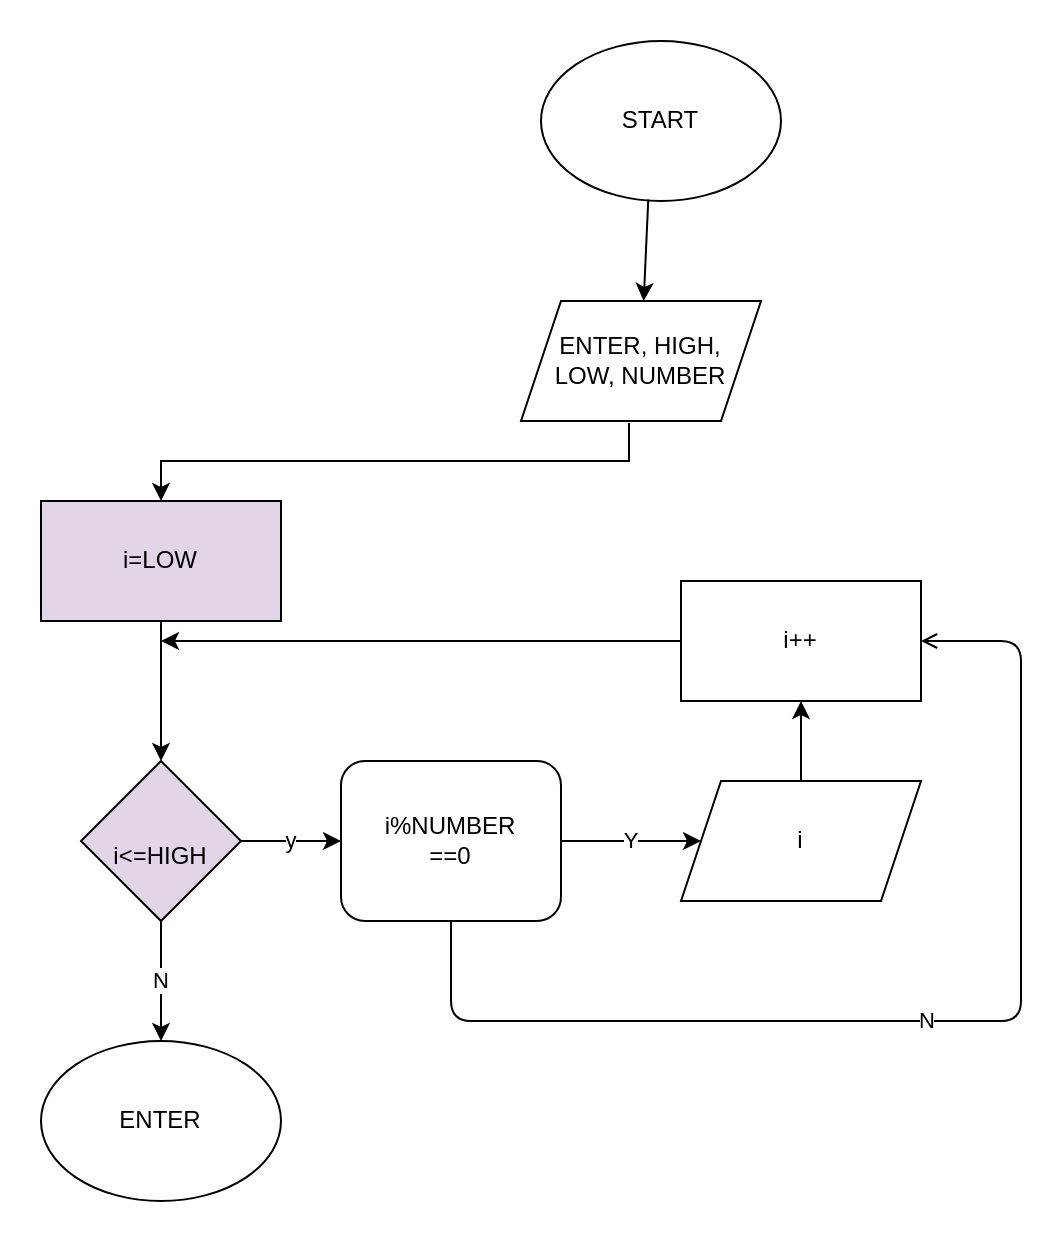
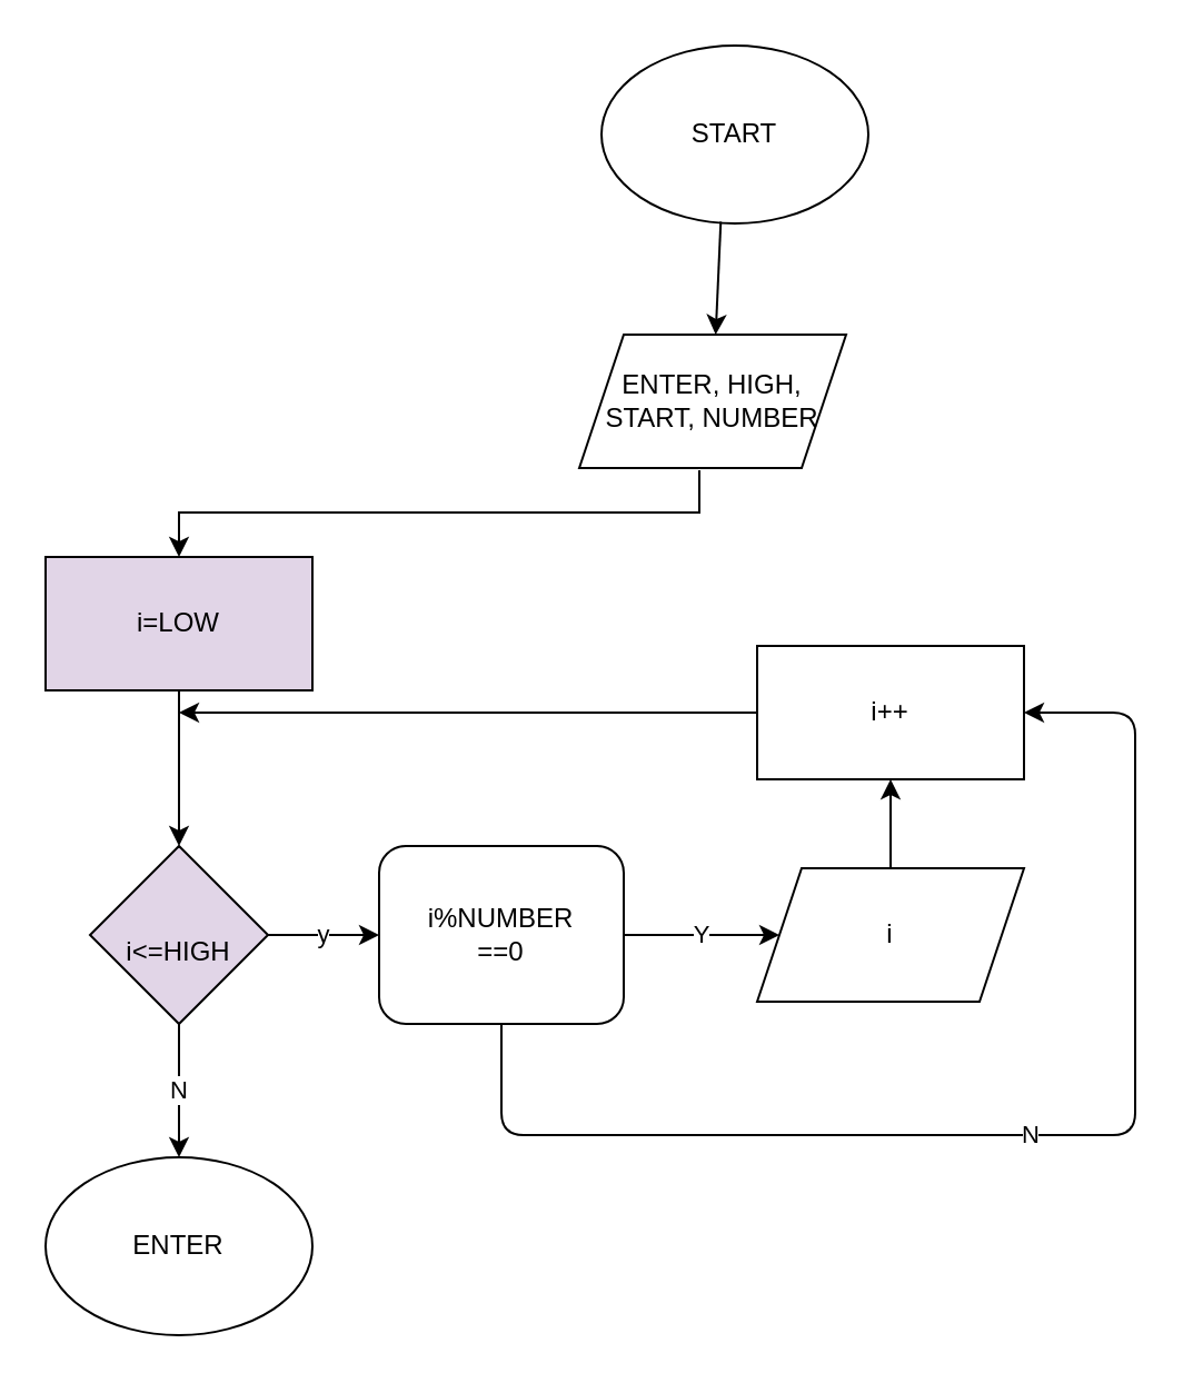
- <mxCell id="14" value="ENTER, HIGH,&lt;br&gt;LOW, NUMBER" style="shape=parallelogram;perimeter=parallelogramPerimeter;whiteSpace=wrap;html=1;fixedSize=1;" parent="1" vertex="1"><mxGeometry x="260" y="150" width="120" height="60" as="geometry" /></mxCell>
+ <mxCell id="14" value="ENTER, HIGH,&lt;br&gt;START, NUMBER" style="shape=parallelogram;perimeter=parallelogramPerimeter;whiteSpace=wrap;html=1;fixedSize=1;" parent="1" vertex="1"><mxGeometry x="260" y="150" width="120" height="60" as="geometry" /></mxCell>
- <mxCell id="16" value="N" style="endArrow=open;html=1;exitX=0.5;exitY=1;exitDx=0;exitDy=0;entryX=1;entryY=0.5;entryDx=0;entryDy=0;" parent="1" source="10" target="12" edge="1"><mxGeometry width="50" height="50" relative="1" as="geometry"><mxPoint x="300" y="580" as="sourcePoint" /><mxPoint x="540" y="250" as="targetPoint" /><Array as="points"><mxPoint x="225" y="510" /><mxPoint x="510" y="510" /><mxPoint x="510" y="320" /></Array></mxGeometry></mxCell>
+ <mxCell id="16" value="N" style="endArrow=classic;html=1;exitX=0.5;exitY=1;exitDx=0;exitDy=0;entryX=1;entryY=0.5;entryDx=0;entryDy=0;" parent="1" source="10" target="12" edge="1"><mxGeometry width="50" height="50" relative="1" as="geometry"><mxPoint x="300" y="580" as="sourcePoint" /><mxPoint x="540" y="250" as="targetPoint" /><Array as="points"><mxPoint x="225" y="510" /><mxPoint x="510" y="510" /><mxPoint x="510" y="320" /></Array></mxGeometry></mxCell>
